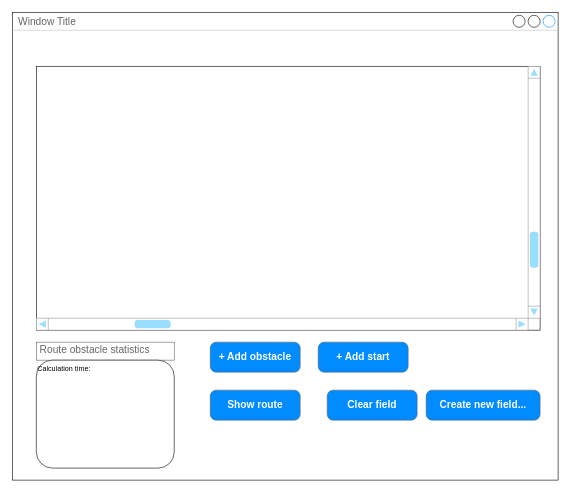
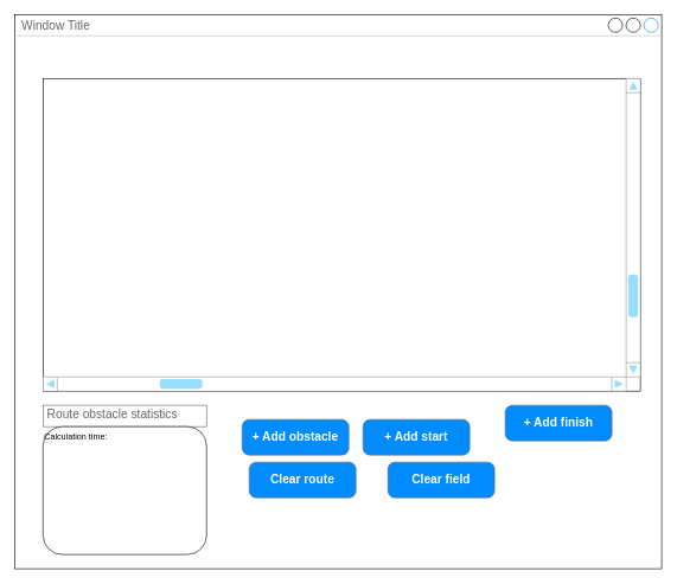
- <mxCell id="11" value="+ Add obstacle" style="strokeWidth=1;shadow=0;dashed=0;align=center;html=1;shape=mxgraph.mockup.buttons.button;strokeColor=#666666;fontColor=#ffffff;mainText=;buttonStyle=round;fontSize=17;fontStyle=1;fillColor=#008cff;whiteSpace=wrap;" vertex="1" parent="1"><mxGeometry x="350" y="570" width="150" height="50" as="geometry" /></mxCell>
+ <mxCell id="11" value="+ Add obstacle" style="strokeWidth=1;shadow=0;dashed=0;align=center;html=1;shape=mxgraph.mockup.buttons.button;strokeColor=#666666;fontColor=#ffffff;mainText=;buttonStyle=round;fontSize=17;fontStyle=1;fillColor=#008cff;whiteSpace=wrap;" vertex="1" parent="1"><mxGeometry x="340" y="590" width="150" height="50" as="geometry" /></mxCell>
- <mxCell id="12" value="+ Add start" style="strokeWidth=1;shadow=0;dashed=0;align=center;html=1;shape=mxgraph.mockup.buttons.button;strokeColor=#666666;fontColor=#ffffff;mainText=;buttonStyle=round;fontSize=17;fontStyle=1;fillColor=#008cff;whiteSpace=wrap;" vertex="1" parent="1"><mxGeometry x="530" y="570" width="150" height="50" as="geometry" /></mxCell>
+ <mxCell id="12" value="+ Add start" style="strokeWidth=1;shadow=0;dashed=0;align=center;html=1;shape=mxgraph.mockup.buttons.button;strokeColor=#666666;fontColor=#ffffff;mainText=;buttonStyle=round;fontSize=17;fontStyle=1;fillColor=#008cff;whiteSpace=wrap;" vertex="1" parent="1"><mxGeometry x="510" y="590" width="150" height="50" as="geometry" /></mxCell>
+ <mxCell id="13" value="+ Add finish" style="strokeWidth=1;shadow=0;dashed=0;align=center;html=1;shape=mxgraph.mockup.buttons.button;strokeColor=#666666;fontColor=#ffffff;mainText=;buttonStyle=round;fontSize=17;fontStyle=1;fillColor=#008cff;whiteSpace=wrap;" vertex="1" parent="1"><mxGeometry x="710" y="570" width="150" height="50" as="geometry" /></mxCell>
- <mxCell id="8" value="Show route" style="strokeWidth=1;shadow=0;dashed=0;align=center;html=1;shape=mxgraph.mockup.buttons.button;strokeColor=#666666;fontColor=#ffffff;mainText=;buttonStyle=round;fontSize=17;fontStyle=1;fillColor=#008cff;whiteSpace=wrap;" vertex="1" parent="1"><mxGeometry x="350" y="650" width="150" height="50" as="geometry" /></mxCell>
+ <mxCell id="8" value="Clear route" style="strokeWidth=1;shadow=0;dashed=0;align=center;html=1;shape=mxgraph.mockup.buttons.button;strokeColor=#666666;fontColor=#ffffff;mainText=;buttonStyle=round;fontSize=17;fontStyle=1;fillColor=#008cff;whiteSpace=wrap;" vertex="1" parent="1"><mxGeometry x="350" y="650" width="150" height="50" as="geometry" /></mxCell>
- <mxCell id="10" value="Create new field..." style="strokeWidth=1;shadow=0;dashed=0;align=center;html=1;shape=mxgraph.mockup.buttons.button;strokeColor=#666666;fontColor=#ffffff;mainText=;buttonStyle=round;fontSize=17;fontStyle=1;fillColor=#008cff;whiteSpace=wrap;" vertex="1" parent="1"><mxGeometry x="710" y="650" width="190" height="50" as="geometry" /></mxCell>
